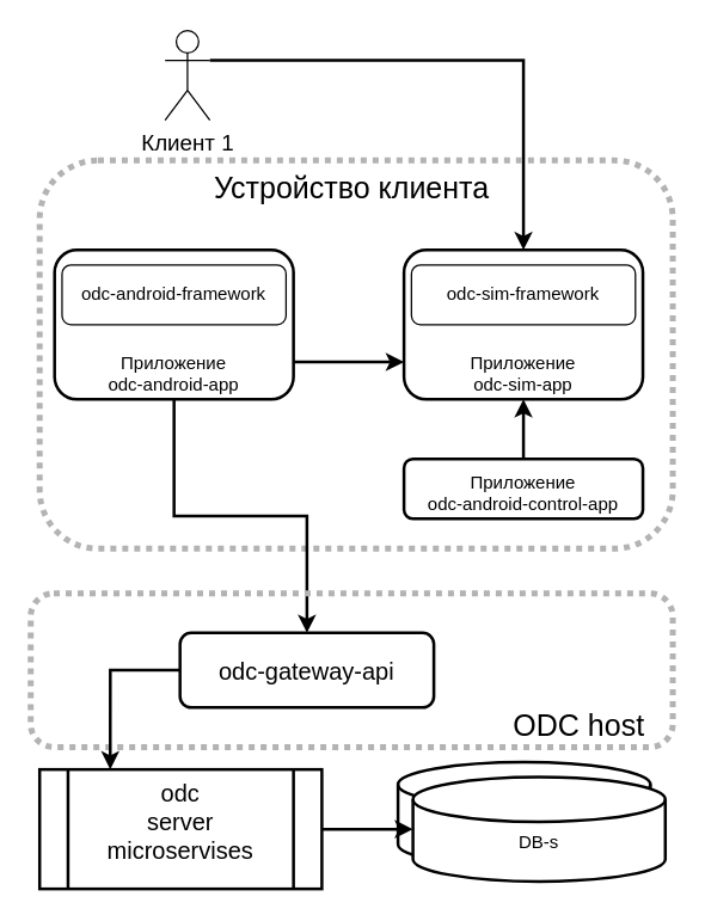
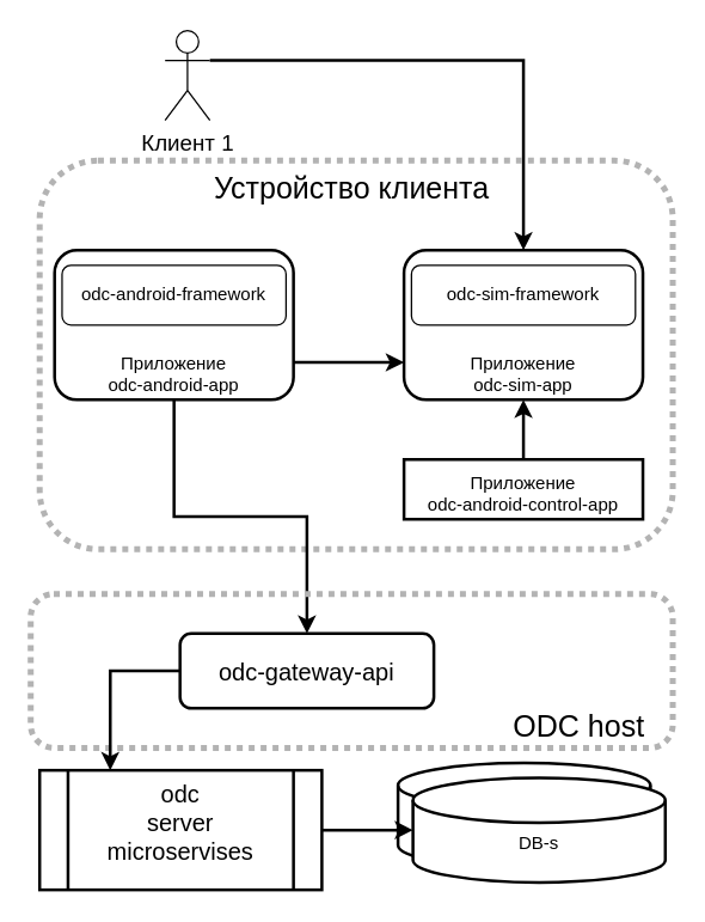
- <mxCell id="12" value="Приложение&lt;br&gt;odc-android-control-app" style="rounded=1;whiteSpace=wrap;html=1;verticalAlign=bottom;strokeWidth=2;" vertex="1" parent="1"><mxGeometry x="270" y="307" width="160" height="40" as="geometry" /></mxCell>
+ <mxCell id="12" value="Приложение&lt;br&gt;odc-android-control-app" style="whiteSpace=wrap;html=1;verticalAlign=bottom;strokeWidth=2;rounded=0;" vertex="1" parent="1"><mxGeometry x="270" y="307" width="160" height="40" as="geometry" /></mxCell>
